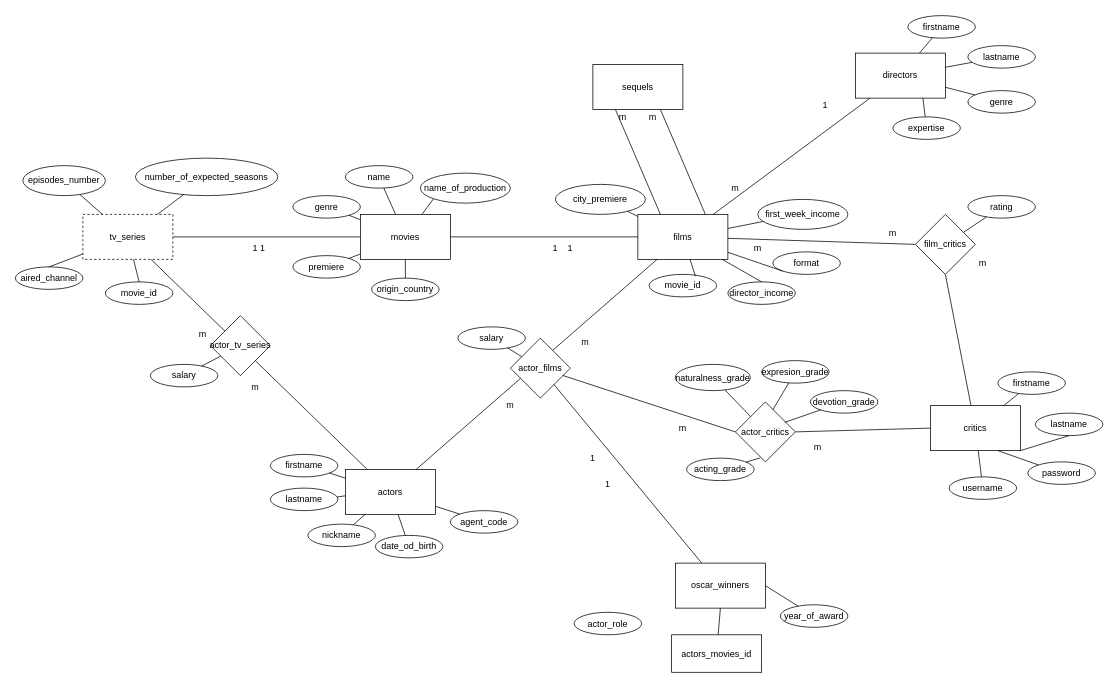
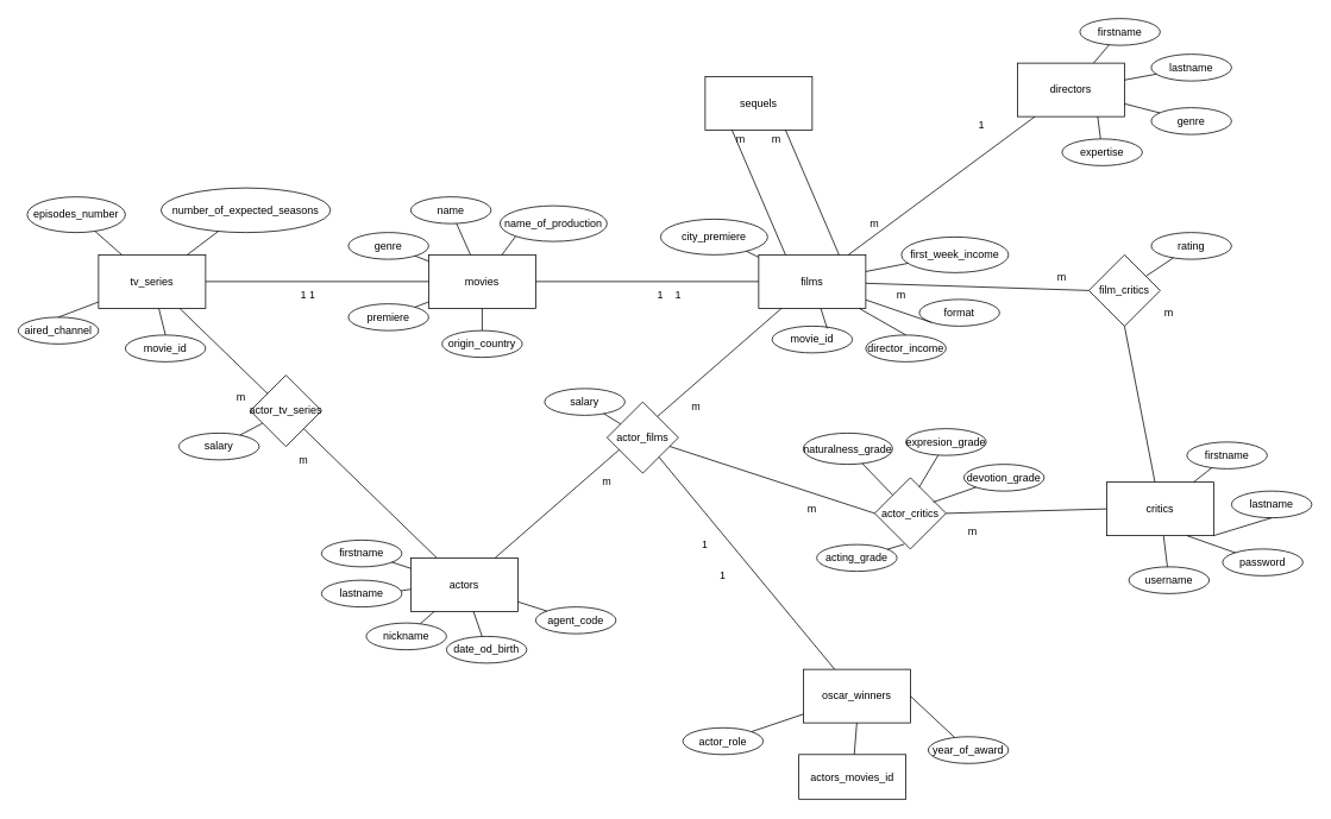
- <mxCell id="3" value="tv_series" style="rounded=0;whiteSpace=wrap;html=1;dashed=1;" parent="1" vertex="1"><mxGeometry x="110" y="285" width="120" height="60" as="geometry" /></mxCell>
+ <mxCell id="3" value="tv_series" style="rounded=0;whiteSpace=wrap;html=1;" parent="1" vertex="1"><mxGeometry x="110" y="285" width="120" height="60" as="geometry" /></mxCell>
+ <mxCell id="72" value="" style="endArrow=none;html=1;" parent="1" source="19" target="71" edge="1"><mxGeometry width="50" height="50" relative="1" as="geometry"><mxPoint x="890" y="793.417" as="sourcePoint" /><mxPoint x="820" y="765.56" as="targetPoint" /></mxGeometry></mxCell>
- <mxCell id="73" value="year_of_award" style="ellipse;whiteSpace=wrap;html=1;" parent="1" vertex="1"><mxGeometry x="1040" y="805.56" width="90" height="30" as="geometry" /></mxCell>
+ <mxCell id="73" value="year_of_award" style="ellipse;whiteSpace=wrap;html=1;" parent="1" vertex="1"><mxGeometry x="1040" y="825.56" width="90" height="30" as="geometry" /></mxCell>
